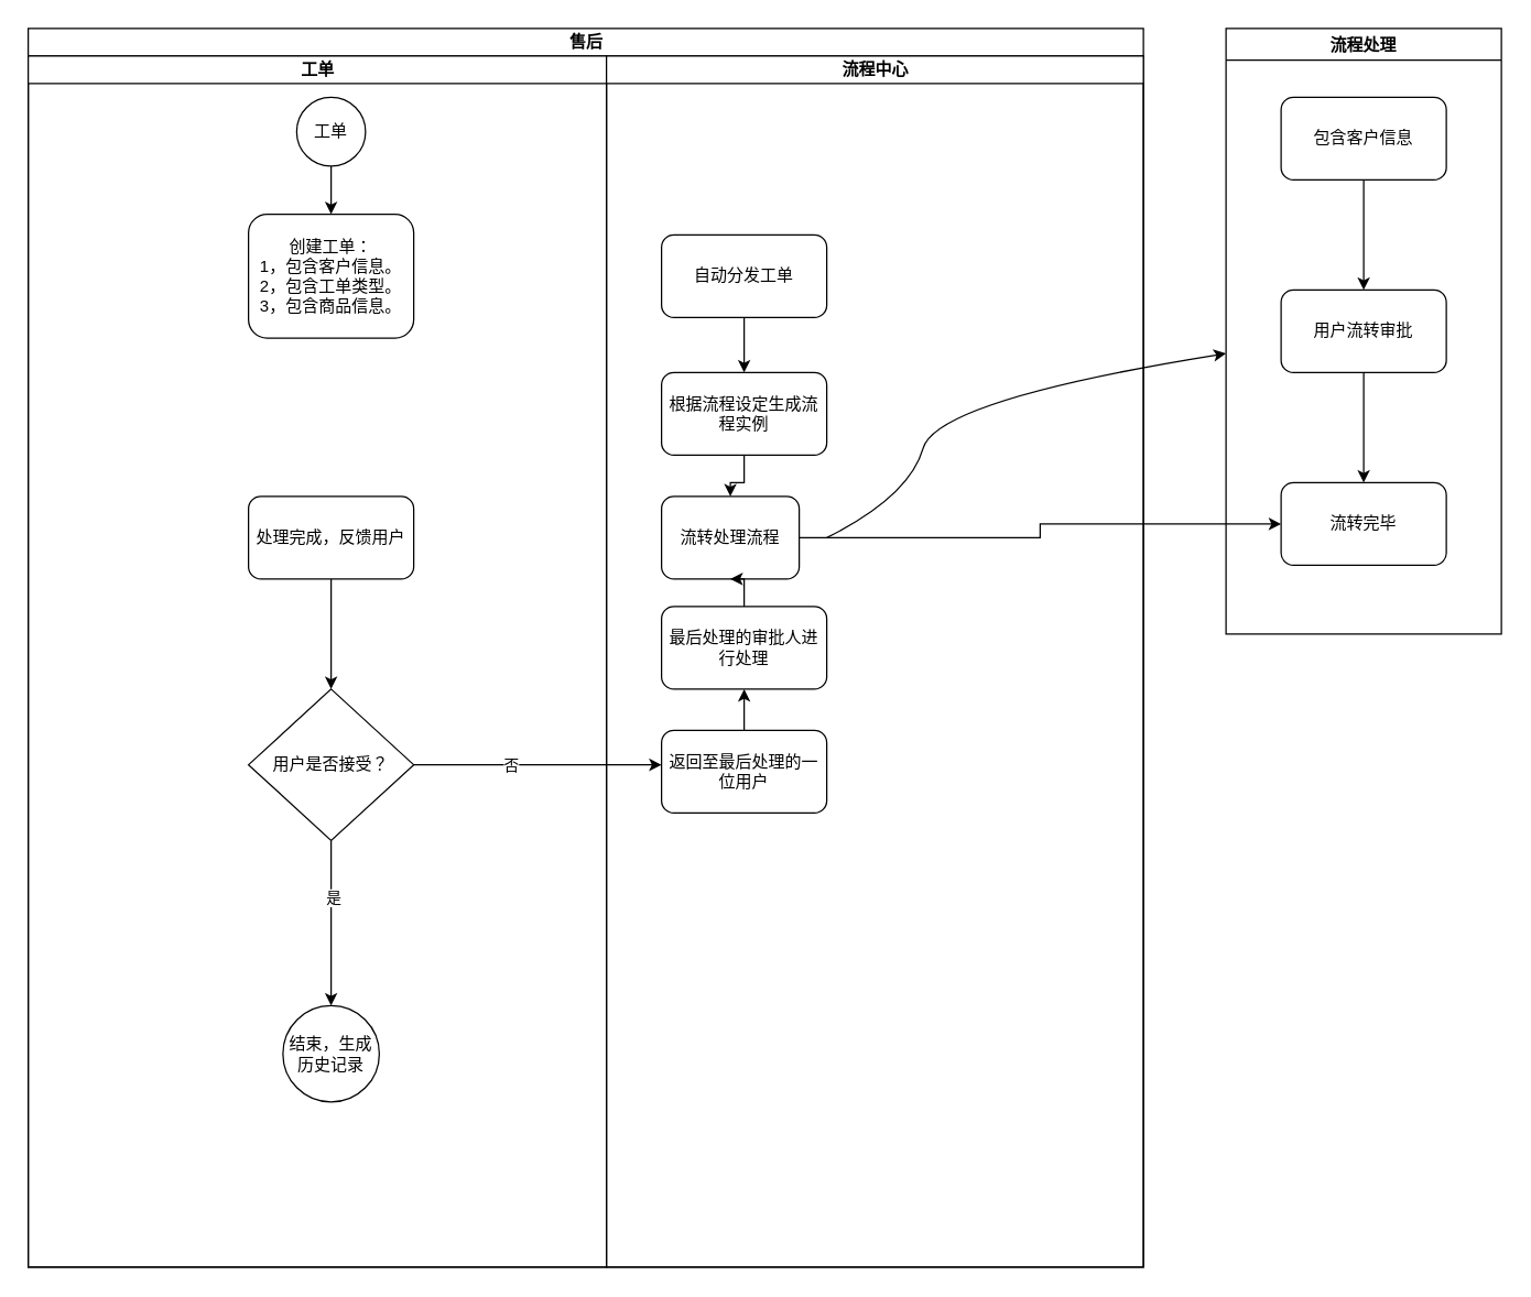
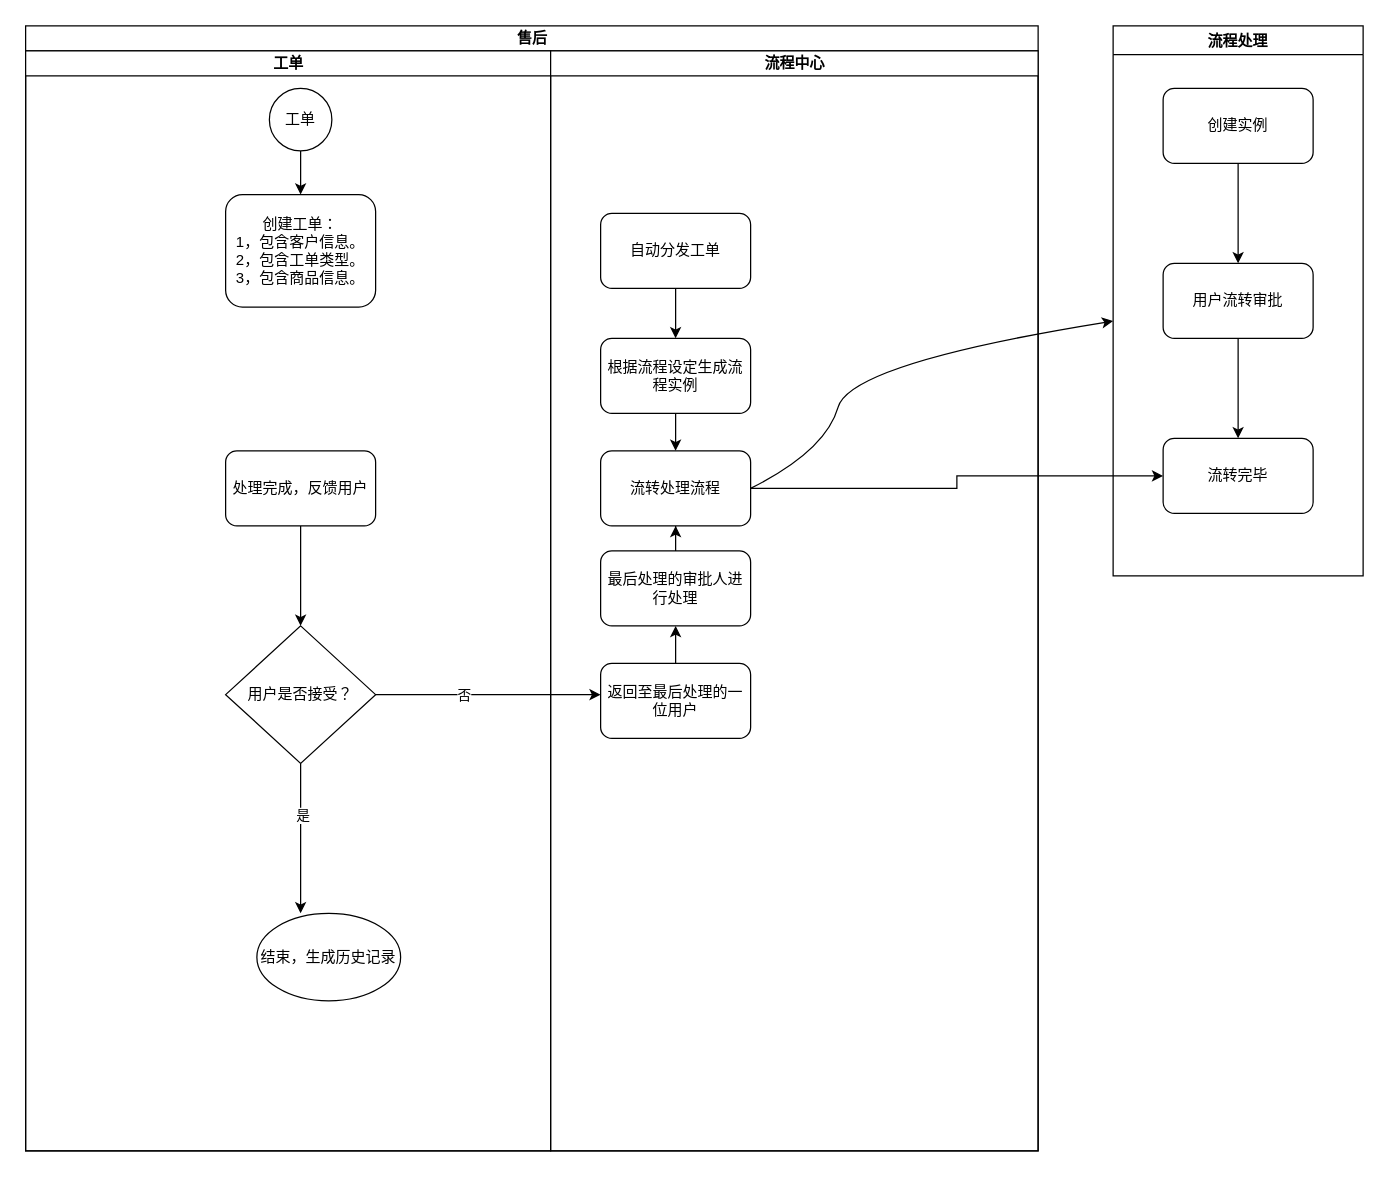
- <mxCell id="29" value="包含客户信息" style="rounded=1;whiteSpace=wrap;html=1;" vertex="1" parent="27"><mxGeometry x="40" y="50" width="120" height="60" as="geometry" /></mxCell>
+ <mxCell id="29" value="创建实例" style="rounded=1;whiteSpace=wrap;html=1;" vertex="1" parent="27"><mxGeometry x="40" y="50" width="120" height="60" as="geometry" /></mxCell>
- <mxCell id="18" value="流转处理流程" style="whiteSpace=wrap;html=1;rounded=1;" vertex="1" parent="13"><mxGeometry x="40" y="320" width="100" height="60" as="geometry" /></mxCell>
+ <mxCell id="18" value="流转处理流程" style="whiteSpace=wrap;html=1;rounded=1;" vertex="1" parent="13"><mxGeometry x="40" y="320" width="120" height="60" as="geometry" /></mxCell>
- <mxCell id="12" value="结束，生成历史记录" style="ellipse;whiteSpace=wrap;html=1;aspect=fixed;" vertex="1" parent="3"><mxGeometry x="185" y="690" width="70" height="70" as="geometry" /></mxCell>
+ <mxCell id="12" value="结束，生成历史记录" style="ellipse;whiteSpace=wrap;html=1;aspect=fixed;" vertex="1" parent="3"><mxGeometry x="185" y="690" width="115" height="70" as="geometry" /></mxCell>
